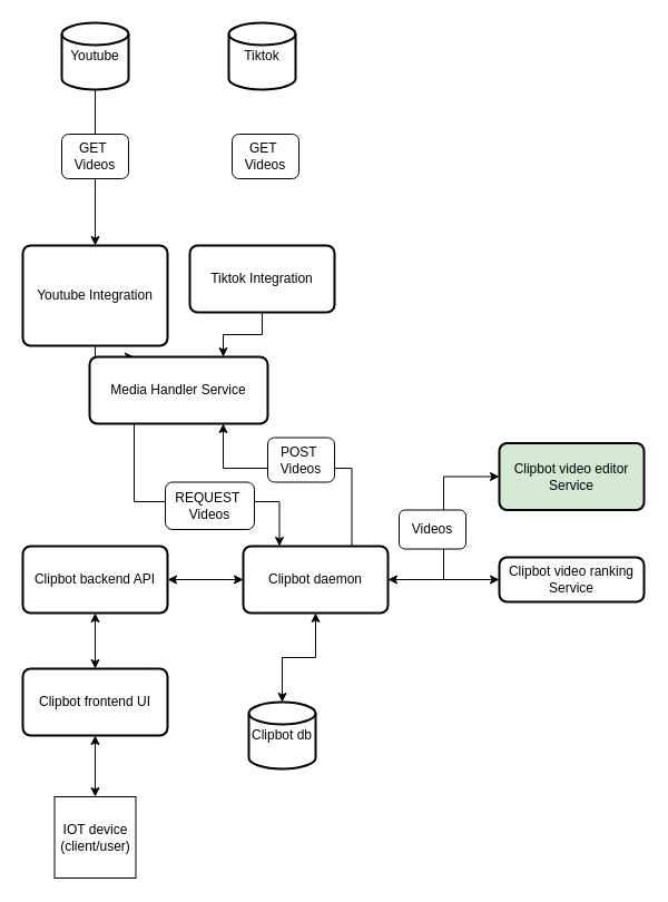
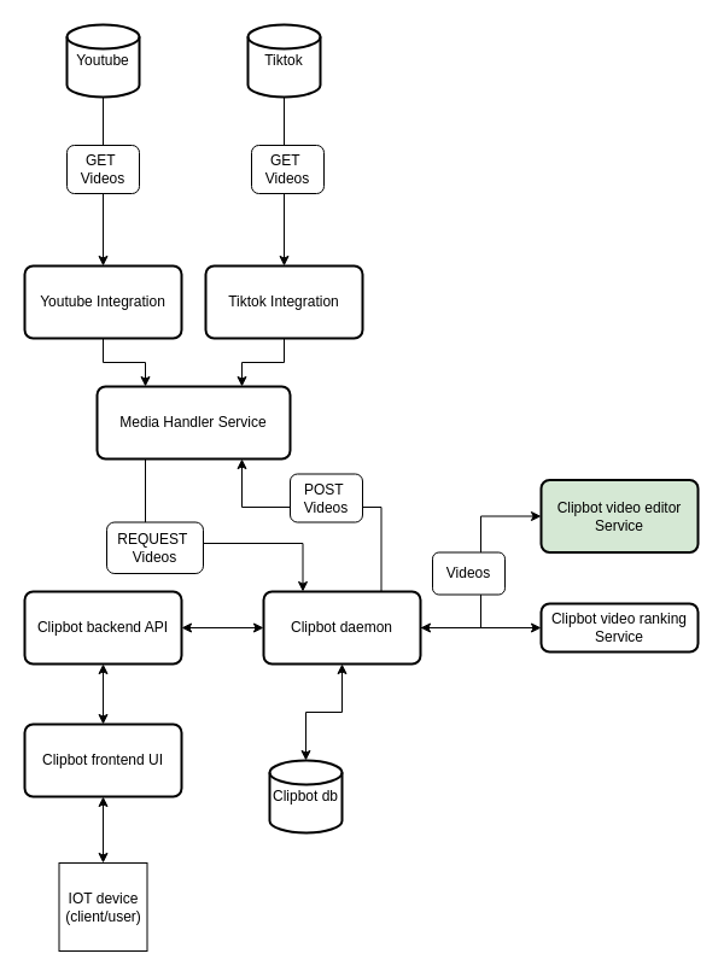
+ <mxCell id="9" value="" style="endArrow=none;html=1;rounded=0;exitX=0.5;exitY=0;exitDx=0;exitDy=0;entryX=0.5;entryY=1;entryDx=0;entryDy=0;entryPerimeter=0;startArrow=classic;startFill=1;endFill=0;" edge="1" parent="1" source="15" target="3"><mxGeometry width="50" height="50" relative="1" as="geometry"><mxPoint x="280" y="430" as="sourcePoint" /><mxPoint x="330" y="380" as="targetPoint" /></mxGeometry></mxCell>
- <mxCell id="14" value="Youtube Integration" style="rounded=1;whiteSpace=wrap;html=1;absoluteArcSize=1;arcSize=14;strokeWidth=2;" vertex="1" parent="1"><mxGeometry x="20" y="220" width="130" height="90" as="geometry" /></mxCell>
+ <mxCell id="14" value="Youtube Integration" style="rounded=1;whiteSpace=wrap;html=1;absoluteArcSize=1;arcSize=14;strokeWidth=2;" vertex="1" parent="1"><mxGeometry x="20" y="220" width="130" height="60" as="geometry" /></mxCell>
- <mxCell id="20" value="REQUEST&amp;nbsp; Videos" style="rounded=1;whiteSpace=wrap;html=1;" vertex="1" parent="1"><mxGeometry x="148" y="432.5" width="80" height="42.5" as="geometry" /></mxCell>
+ <mxCell id="20" value="REQUEST&amp;nbsp; Videos" style="rounded=1;whiteSpace=wrap;html=1;" vertex="1" parent="1"><mxGeometry x="88" y="432.5" width="80" height="42.5" as="geometry" /></mxCell>
